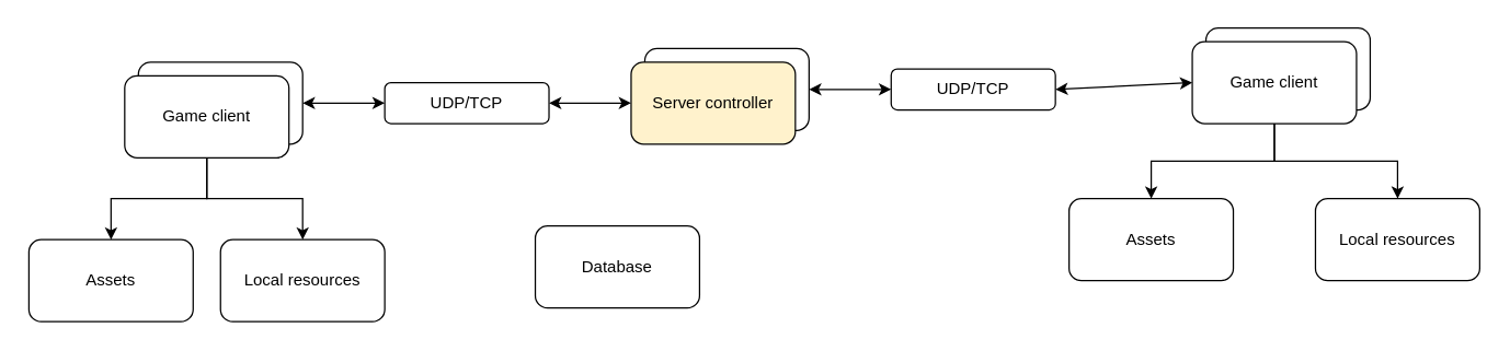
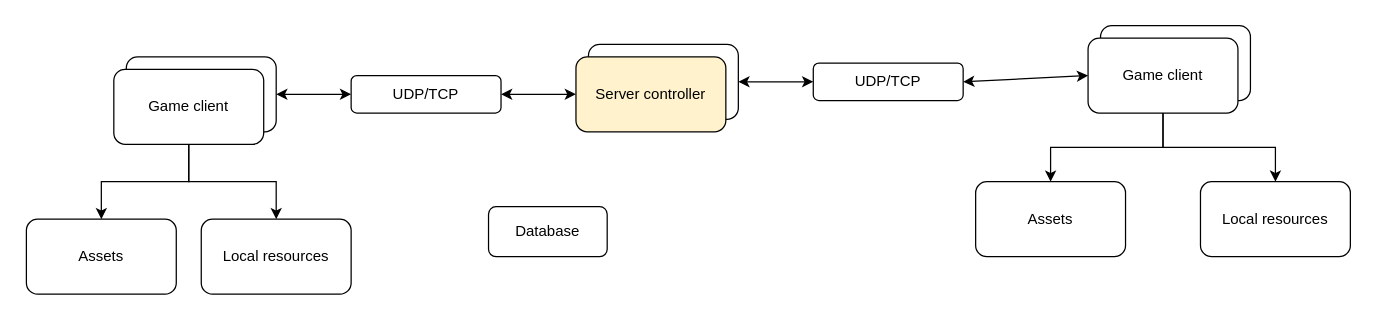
- <mxCell id="13" value="Database" style="rounded=1;whiteSpace=wrap;html=1;" vertex="1" parent="1"><mxGeometry x="390" y="165" width="120" height="60" as="geometry" /></mxCell>
+ <mxCell id="13" value="Database" style="rounded=1;whiteSpace=wrap;html=1;" vertex="1" parent="1"><mxGeometry x="390" y="165" width="95" height="40" as="geometry" /></mxCell>
